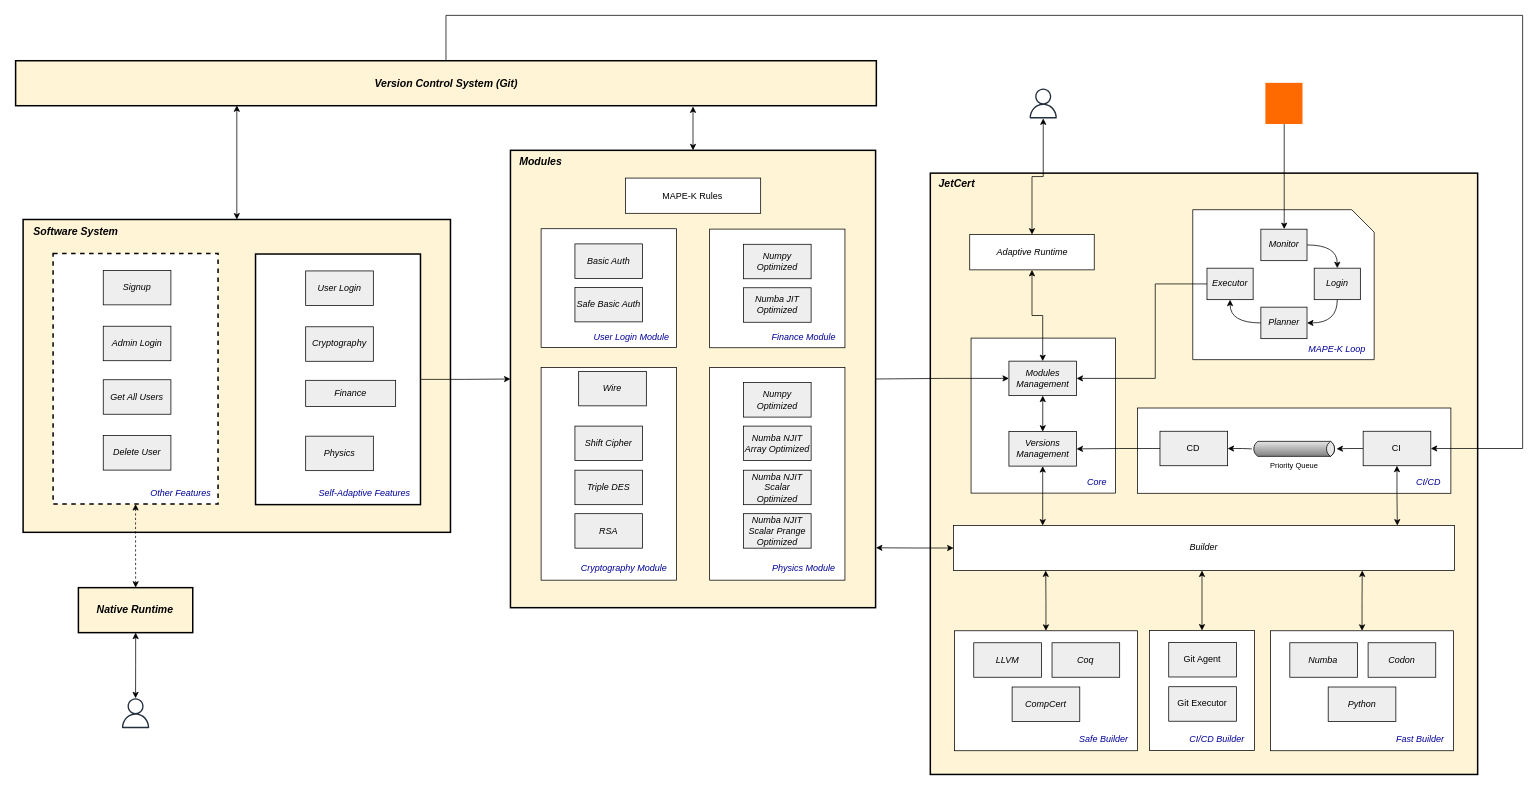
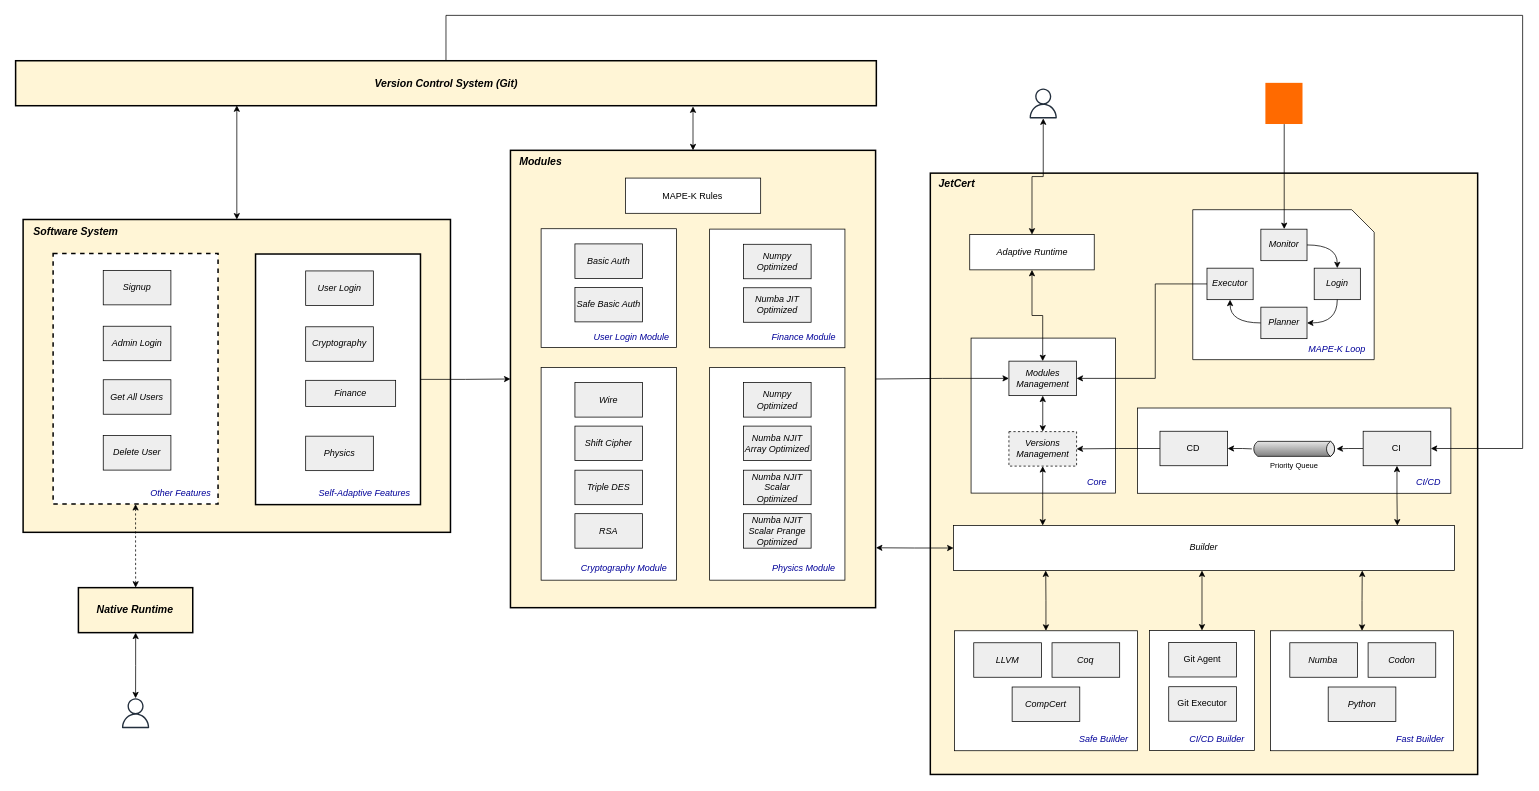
- <mxCell id="32" value="&lt;i&gt;Wire&lt;/i&gt;" style="html=1;dropTarget=0;whiteSpace=wrap;fillColor=#EEEEEE;" parent="1" vertex="1"><mxGeometry x="770.99" y="494.81" width="90.24" height="46" as="geometry" /></mxCell>
+ <mxCell id="32" value="&lt;i&gt;Wire&lt;/i&gt;" style="html=1;dropTarget=0;whiteSpace=wrap;fillColor=#EEEEEE;" parent="1" vertex="1"><mxGeometry x="765.99" y="509.81" width="90.24" height="46" as="geometry" /></mxCell>
- <mxCell id="81" value="&lt;i&gt;Versions Management&lt;/i&gt;" style="html=1;dropTarget=0;whiteSpace=wrap;fillColor=#EEEEEE;" parent="1" vertex="1"><mxGeometry x="1344.83" y="575.18" width="90.24" height="46" as="geometry" /></mxCell>
+ <mxCell id="81" value="&lt;i&gt;Versions Management&lt;/i&gt;" style="html=1;dropTarget=0;whiteSpace=wrap;fillColor=#EEEEEE;dashed=1;" parent="1" vertex="1"><mxGeometry x="1344.83" y="575.18" width="90.24" height="46" as="geometry" /></mxCell>
